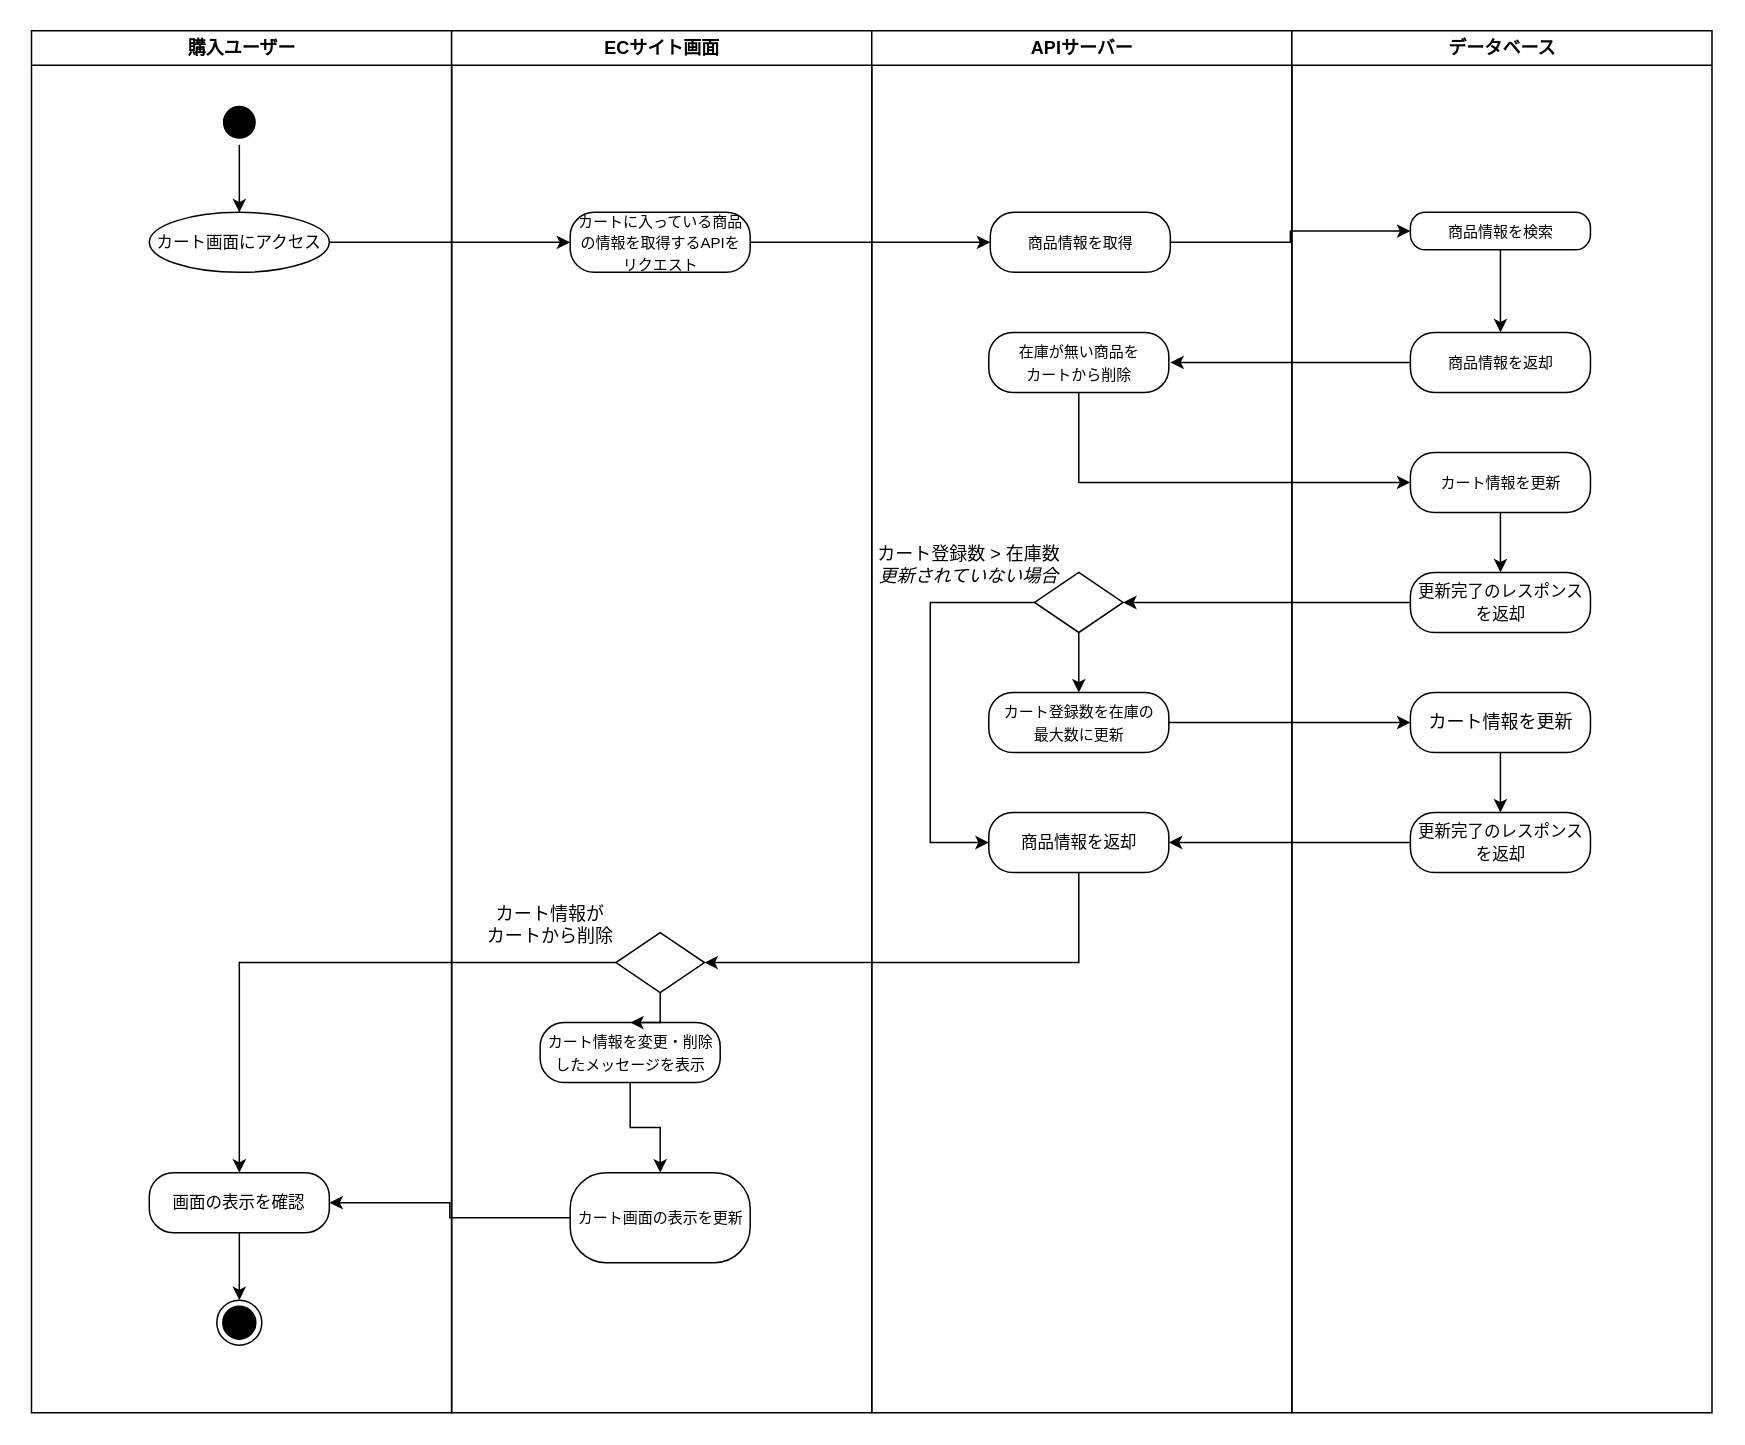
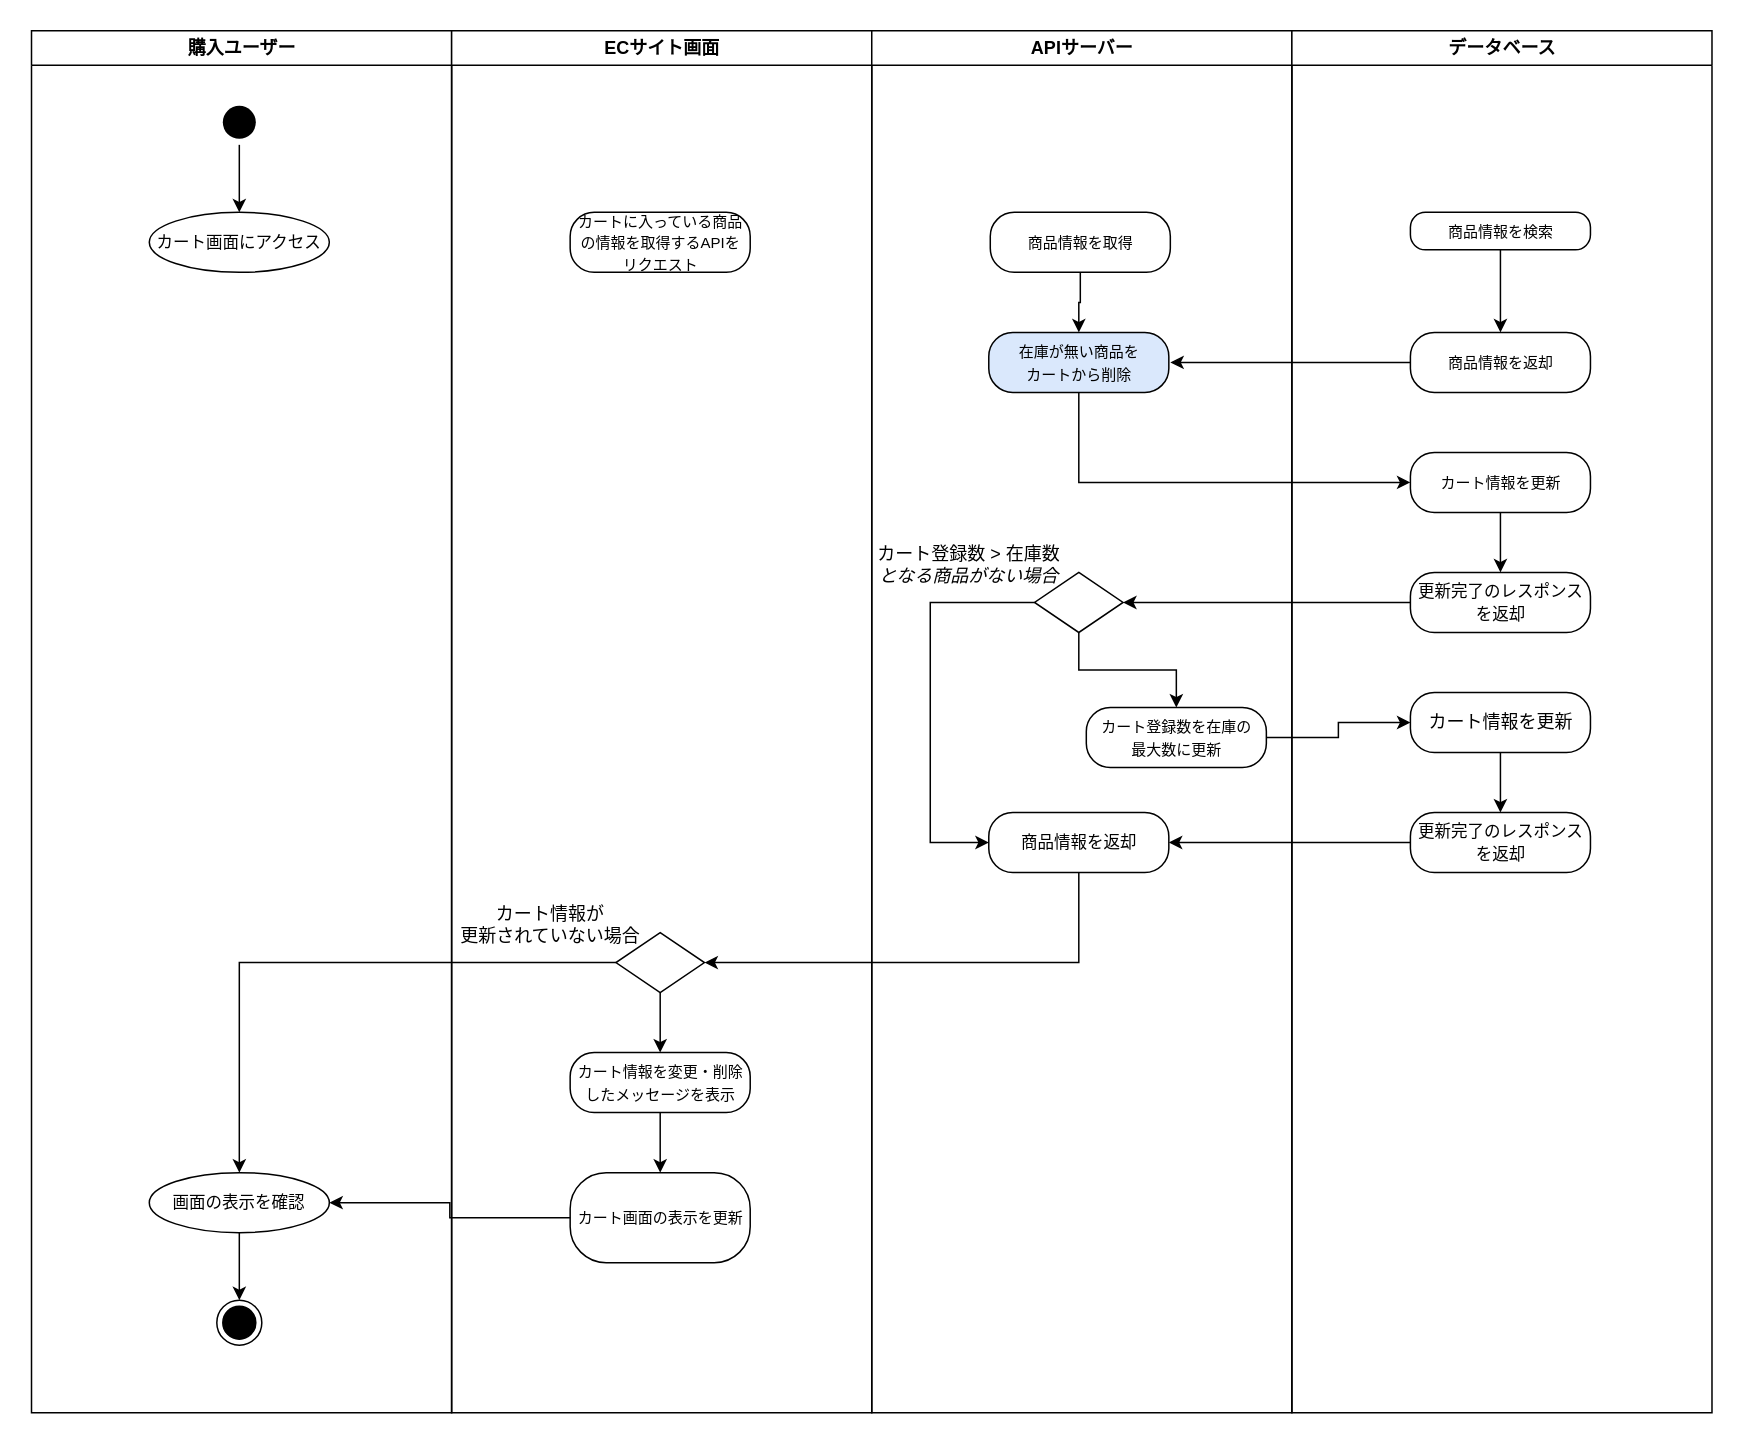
- <mxCell id="36" style="edgeStyle=orthogonalEdgeStyle;rounded=0;orthogonalLoop=1;jettySize=auto;html=1;entryX=0;entryY=0.5;entryDx=0;entryDy=0;" edge="1" parent="1" source="5" target="10"><mxGeometry relative="1" as="geometry" /></mxCell>
- <mxCell id="37" style="edgeStyle=orthogonalEdgeStyle;rounded=0;orthogonalLoop=1;jettySize=auto;html=1;entryX=0;entryY=0.5;entryDx=0;entryDy=0;" edge="1" parent="1" source="10" target="18"><mxGeometry relative="1" as="geometry" /></mxCell>
- <mxCell id="38" style="edgeStyle=orthogonalEdgeStyle;rounded=0;orthogonalLoop=1;jettySize=auto;html=1;entryX=0;entryY=0.5;entryDx=0;entryDy=0;" edge="1" parent="1" source="18" target="28"><mxGeometry relative="1" as="geometry" /></mxCell>
+ <mxCell id="38" style="edgeStyle=orthogonalEdgeStyle;rounded=0;orthogonalLoop=1;jettySize=auto;html=1;" edge="1" parent="1" source="18" target="19"><mxGeometry relative="1" as="geometry" /></mxCell>
- <mxCell id="19" value="&lt;span style=&quot;font-size: 10px;&quot;&gt;在庫が無い商品を&lt;/span&gt;&lt;div&gt;&lt;span style=&quot;font-size: 10px;&quot;&gt;カートから削除&lt;/span&gt;&lt;/div&gt;" style="rounded=1;whiteSpace=wrap;html=1;arcSize=40;" vertex="1" parent="17"><mxGeometry x="78" y="201" width="120" height="40" as="geometry" /></mxCell>
+ <mxCell id="19" value="&lt;span style=&quot;font-size: 10px;&quot;&gt;在庫が無い商品を&lt;/span&gt;&lt;div&gt;&lt;span style=&quot;font-size: 10px;&quot;&gt;カートから削除&lt;/span&gt;&lt;/div&gt;" style="rounded=1;whiteSpace=wrap;html=1;arcSize=40;fillColor=#dae8fc;" vertex="1" parent="17"><mxGeometry x="78" y="201" width="120" height="40" as="geometry" /></mxCell>
- <mxCell id="25" value="カート登録数&amp;nbsp;&lt;span style=&quot;background-color: initial;&quot;&gt;&amp;gt; 在庫数&lt;/span&gt;&lt;div&gt;&lt;span style=&quot;background-color: initial;&quot;&gt;&lt;i&gt;更新されていない場合&lt;/i&gt;&lt;/span&gt;&lt;/div&gt;" style="text;html=1;align=center;verticalAlign=middle;whiteSpace=wrap;rounded=0;" vertex="1" parent="17"><mxGeometry y="341" width="128.5" height="30" as="geometry" /></mxCell>
+ <mxCell id="25" value="カート登録数&amp;nbsp;&lt;span style=&quot;background-color: initial;&quot;&gt;&amp;gt; 在庫数&lt;/span&gt;&lt;div&gt;&lt;span style=&quot;background-color: initial;&quot;&gt;&lt;i&gt;となる商品がない場合&lt;/i&gt;&lt;/span&gt;&lt;/div&gt;" style="text;html=1;align=center;verticalAlign=middle;whiteSpace=wrap;rounded=0;" vertex="1" parent="17"><mxGeometry y="341" width="128.5" height="30" as="geometry" /></mxCell>
- <mxCell id="23" value="&lt;span style=&quot;font-size: 10px;&quot;&gt;カート登録数を在庫の&lt;/span&gt;&lt;div&gt;&lt;span style=&quot;font-size: 10px;&quot;&gt;最大数に更新&lt;/span&gt;&lt;/div&gt;" style="rounded=1;whiteSpace=wrap;html=1;arcSize=40;" vertex="1" parent="17"><mxGeometry x="78" y="441" width="120" height="40" as="geometry" /></mxCell>
+ <mxCell id="23" value="&lt;span style=&quot;font-size: 10px;&quot;&gt;カート登録数を在庫の&lt;/span&gt;&lt;div&gt;&lt;span style=&quot;font-size: 10px;&quot;&gt;最大数に更新&lt;/span&gt;&lt;/div&gt;" style="rounded=1;whiteSpace=wrap;html=1;arcSize=40;" vertex="1" parent="17"><mxGeometry x="143" y="451" width="120" height="40" as="geometry" /></mxCell>
- <mxCell id="16" value="カート情報が&lt;div&gt;カートから削除&lt;/div&gt;" style="text;html=1;align=center;verticalAlign=middle;whiteSpace=wrap;rounded=0;" vertex="1" parent="9"><mxGeometry y="581" width="130.5" height="30" as="geometry" /></mxCell>
+ <mxCell id="16" value="カート情報が&lt;div&gt;更新されていない場合&lt;/div&gt;" style="text;html=1;align=center;verticalAlign=middle;whiteSpace=wrap;rounded=0;" vertex="1" parent="9"><mxGeometry y="581" width="130.5" height="30" as="geometry" /></mxCell>
- <mxCell id="12" value="&lt;span style=&quot;font-size: 10px;&quot;&gt;カート情報を変更・削除した&lt;/span&gt;&lt;span style=&quot;font-size: 10px; background-color: initial;&quot;&gt;メッセージを表示&lt;/span&gt;" style="rounded=1;whiteSpace=wrap;html=1;arcSize=40;" vertex="1" parent="9"><mxGeometry x="59" y="661" width="120" height="40" as="geometry" /></mxCell>
+ <mxCell id="12" value="&lt;span style=&quot;font-size: 10px;&quot;&gt;カート情報を変更・削除した&lt;/span&gt;&lt;span style=&quot;font-size: 10px; background-color: initial;&quot;&gt;メッセージを表示&lt;/span&gt;" style="rounded=1;whiteSpace=wrap;html=1;arcSize=40;" vertex="1" parent="9"><mxGeometry x="79" y="681" width="120" height="40" as="geometry" /></mxCell>
- <mxCell id="7" value="&lt;span style=&quot;font-size: 11px;&quot;&gt;画面の表示を確認&lt;/span&gt;" style="rounded=1;whiteSpace=wrap;html=1;arcSize=40;" vertex="1" parent="2"><mxGeometry x="78.5" y="761" width="120" height="40" as="geometry" /></mxCell>
+ <mxCell id="7" value="&lt;span style=&quot;font-size: 11px;&quot;&gt;画面の表示を確認&lt;/span&gt;" style="ellipse;whiteSpace=wrap;html=1;arcSize=40;" vertex="1" parent="2"><mxGeometry x="78.5" y="761" width="120" height="40" as="geometry" /></mxCell>
